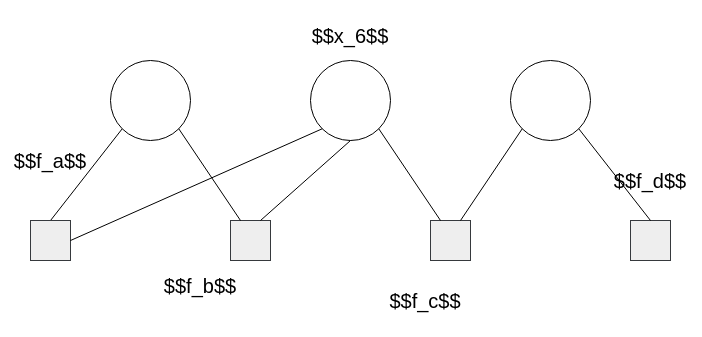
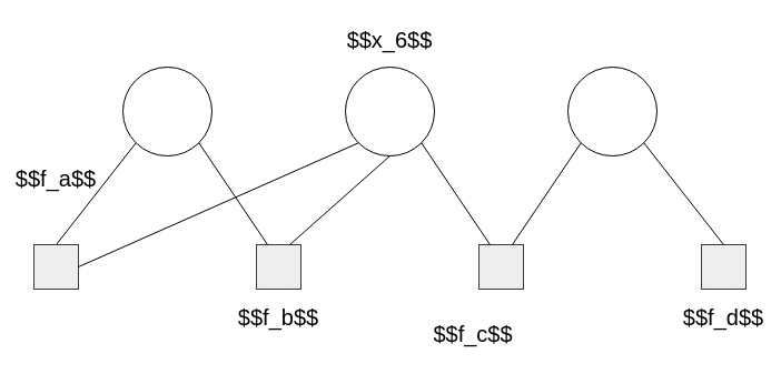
- <mxCell id="19" value="&lt;font style=&quot;font-size: 20px;&quot;&gt;$$f_d$$&lt;/font&gt;" style="text;html=1;strokeColor=none;fillColor=none;align=center;verticalAlign=middle;whiteSpace=wrap;rounded=0;" vertex="1" parent="1"><mxGeometry x="620" y="165" width="60" height="30" as="geometry" /></mxCell>
+ <mxCell id="19" value="&lt;font style=&quot;font-size: 20px;&quot;&gt;$$f_d$$&lt;/font&gt;" style="text;html=1;strokeColor=none;fillColor=none;align=center;verticalAlign=middle;whiteSpace=wrap;rounded=0;" vertex="1" parent="1"><mxGeometry x="620" y="270" width="60" height="30" as="geometry" /></mxCell>
- <mxCell id="17" value="&lt;font style=&quot;font-size: 20px;&quot;&gt;$$f_b$$&lt;/font&gt;" style="text;html=1;strokeColor=none;fillColor=none;align=center;verticalAlign=middle;whiteSpace=wrap;rounded=0;" vertex="1" parent="1"><mxGeometry x="170" y="270" width="60" height="30" as="geometry" /></mxCell>
+ <mxCell id="17" value="&lt;font style=&quot;font-size: 20px;&quot;&gt;$$f_b$$&lt;/font&gt;" style="text;html=1;strokeColor=none;fillColor=none;align=center;verticalAlign=middle;whiteSpace=wrap;rounded=0;" vertex="1" parent="1"><mxGeometry x="220" y="270" width="60" height="30" as="geometry" /></mxCell>
